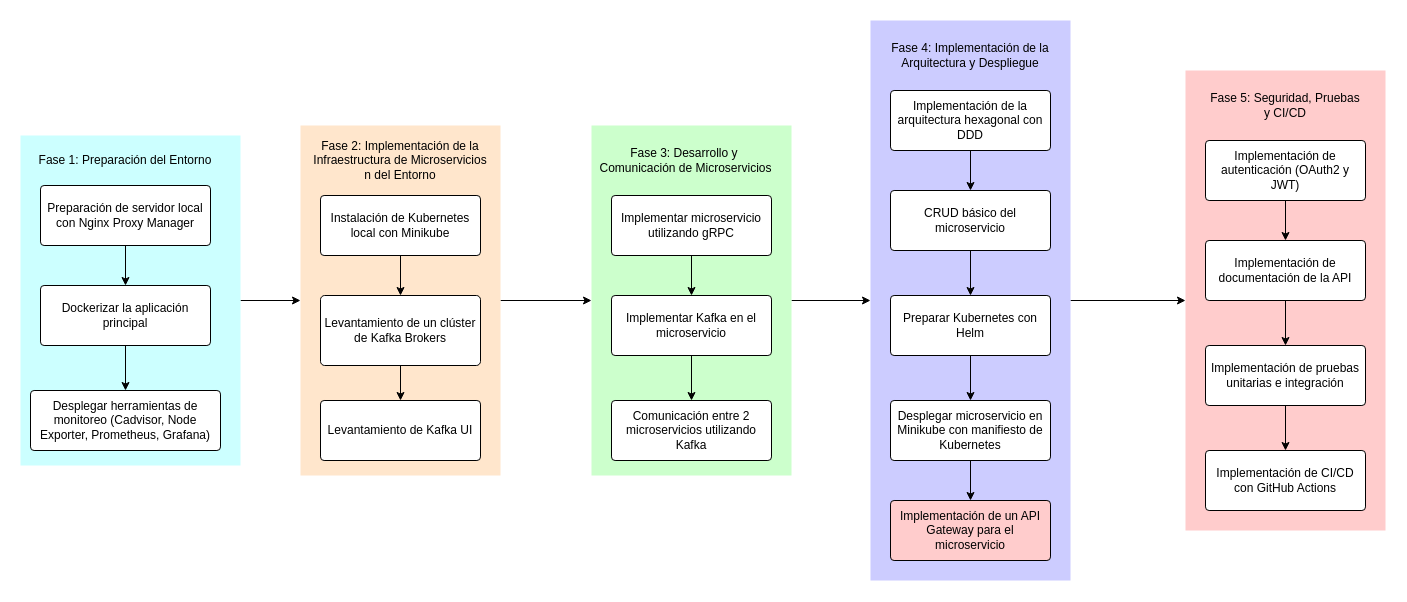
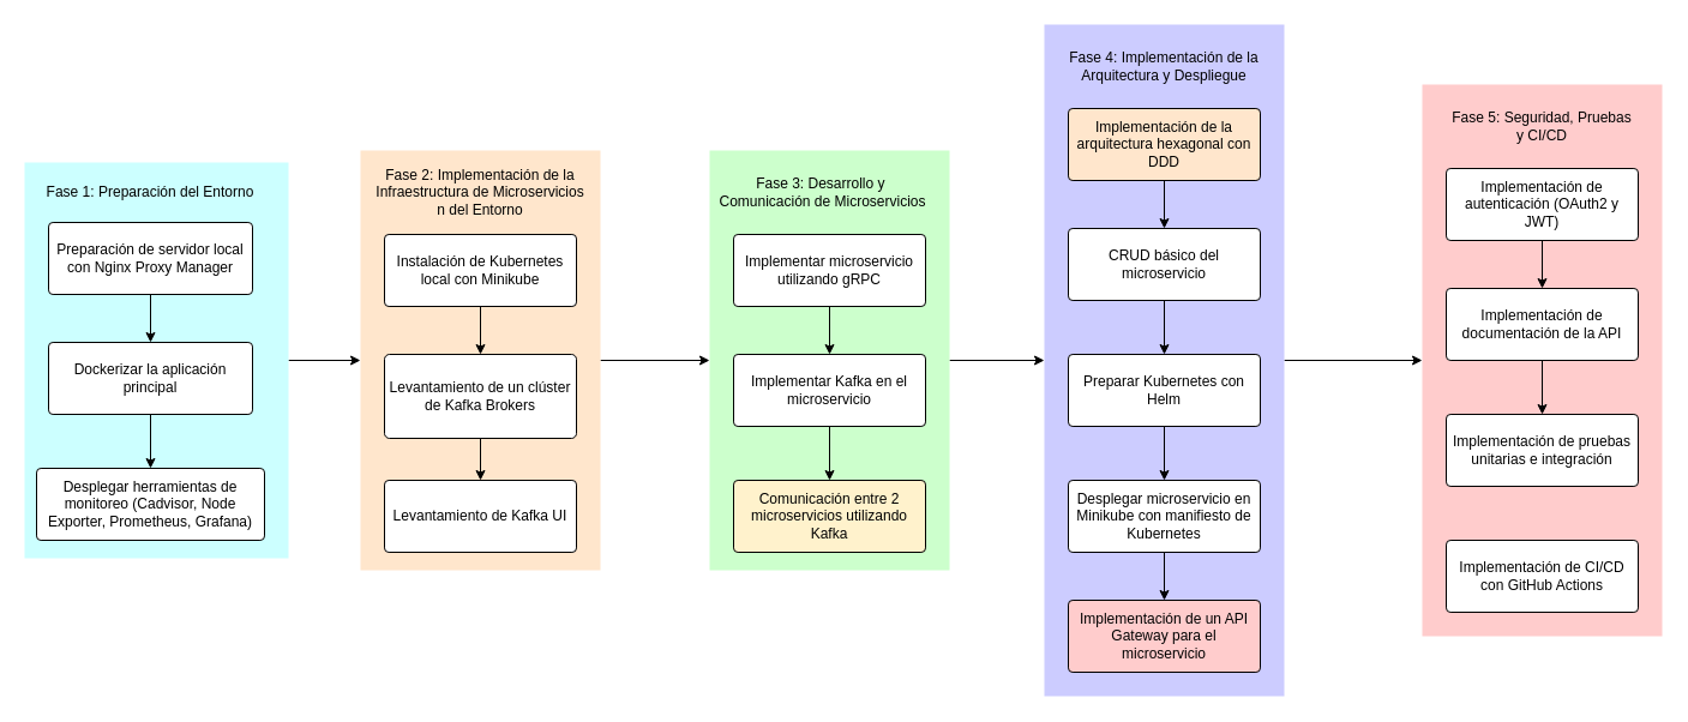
- <mxCell id="30" value="Implementación de la arquitectura hexagonal con DDD" style="rounded=1;whiteSpace=wrap;html=1;arcSize=6;" parent="1" vertex="1"><mxGeometry x="890" y="90" width="160" height="60" as="geometry" /></mxCell>
+ <mxCell id="30" value="Implementación de la arquitectura hexagonal con DDD" style="rounded=1;whiteSpace=wrap;html=1;arcSize=6;fillColor=#ffe6cc;" parent="1" vertex="1"><mxGeometry x="890" y="90" width="160" height="60" as="geometry" /></mxCell>
- <mxCell id="44" style="edgeStyle=orthogonalEdgeStyle;rounded=0;orthogonalLoop=1;jettySize=auto;html=1;" parent="1" source="45" target="46" edge="1"><mxGeometry relative="1" as="geometry" /></mxCell>
- <mxCell id="25" value="Comunicación entre 2 microservicios utilizando Kafka" style="rounded=1;whiteSpace=wrap;html=1;arcSize=6;" parent="1" vertex="1"><mxGeometry x="611" y="400" width="160" height="60" as="geometry" /></mxCell>
+ <mxCell id="25" value="Comunicación entre 2 microservicios utilizando Kafka" style="rounded=1;whiteSpace=wrap;html=1;arcSize=6;fillColor=#fff2cc;" parent="1" vertex="1"><mxGeometry x="611" y="400" width="160" height="60" as="geometry" /></mxCell>
